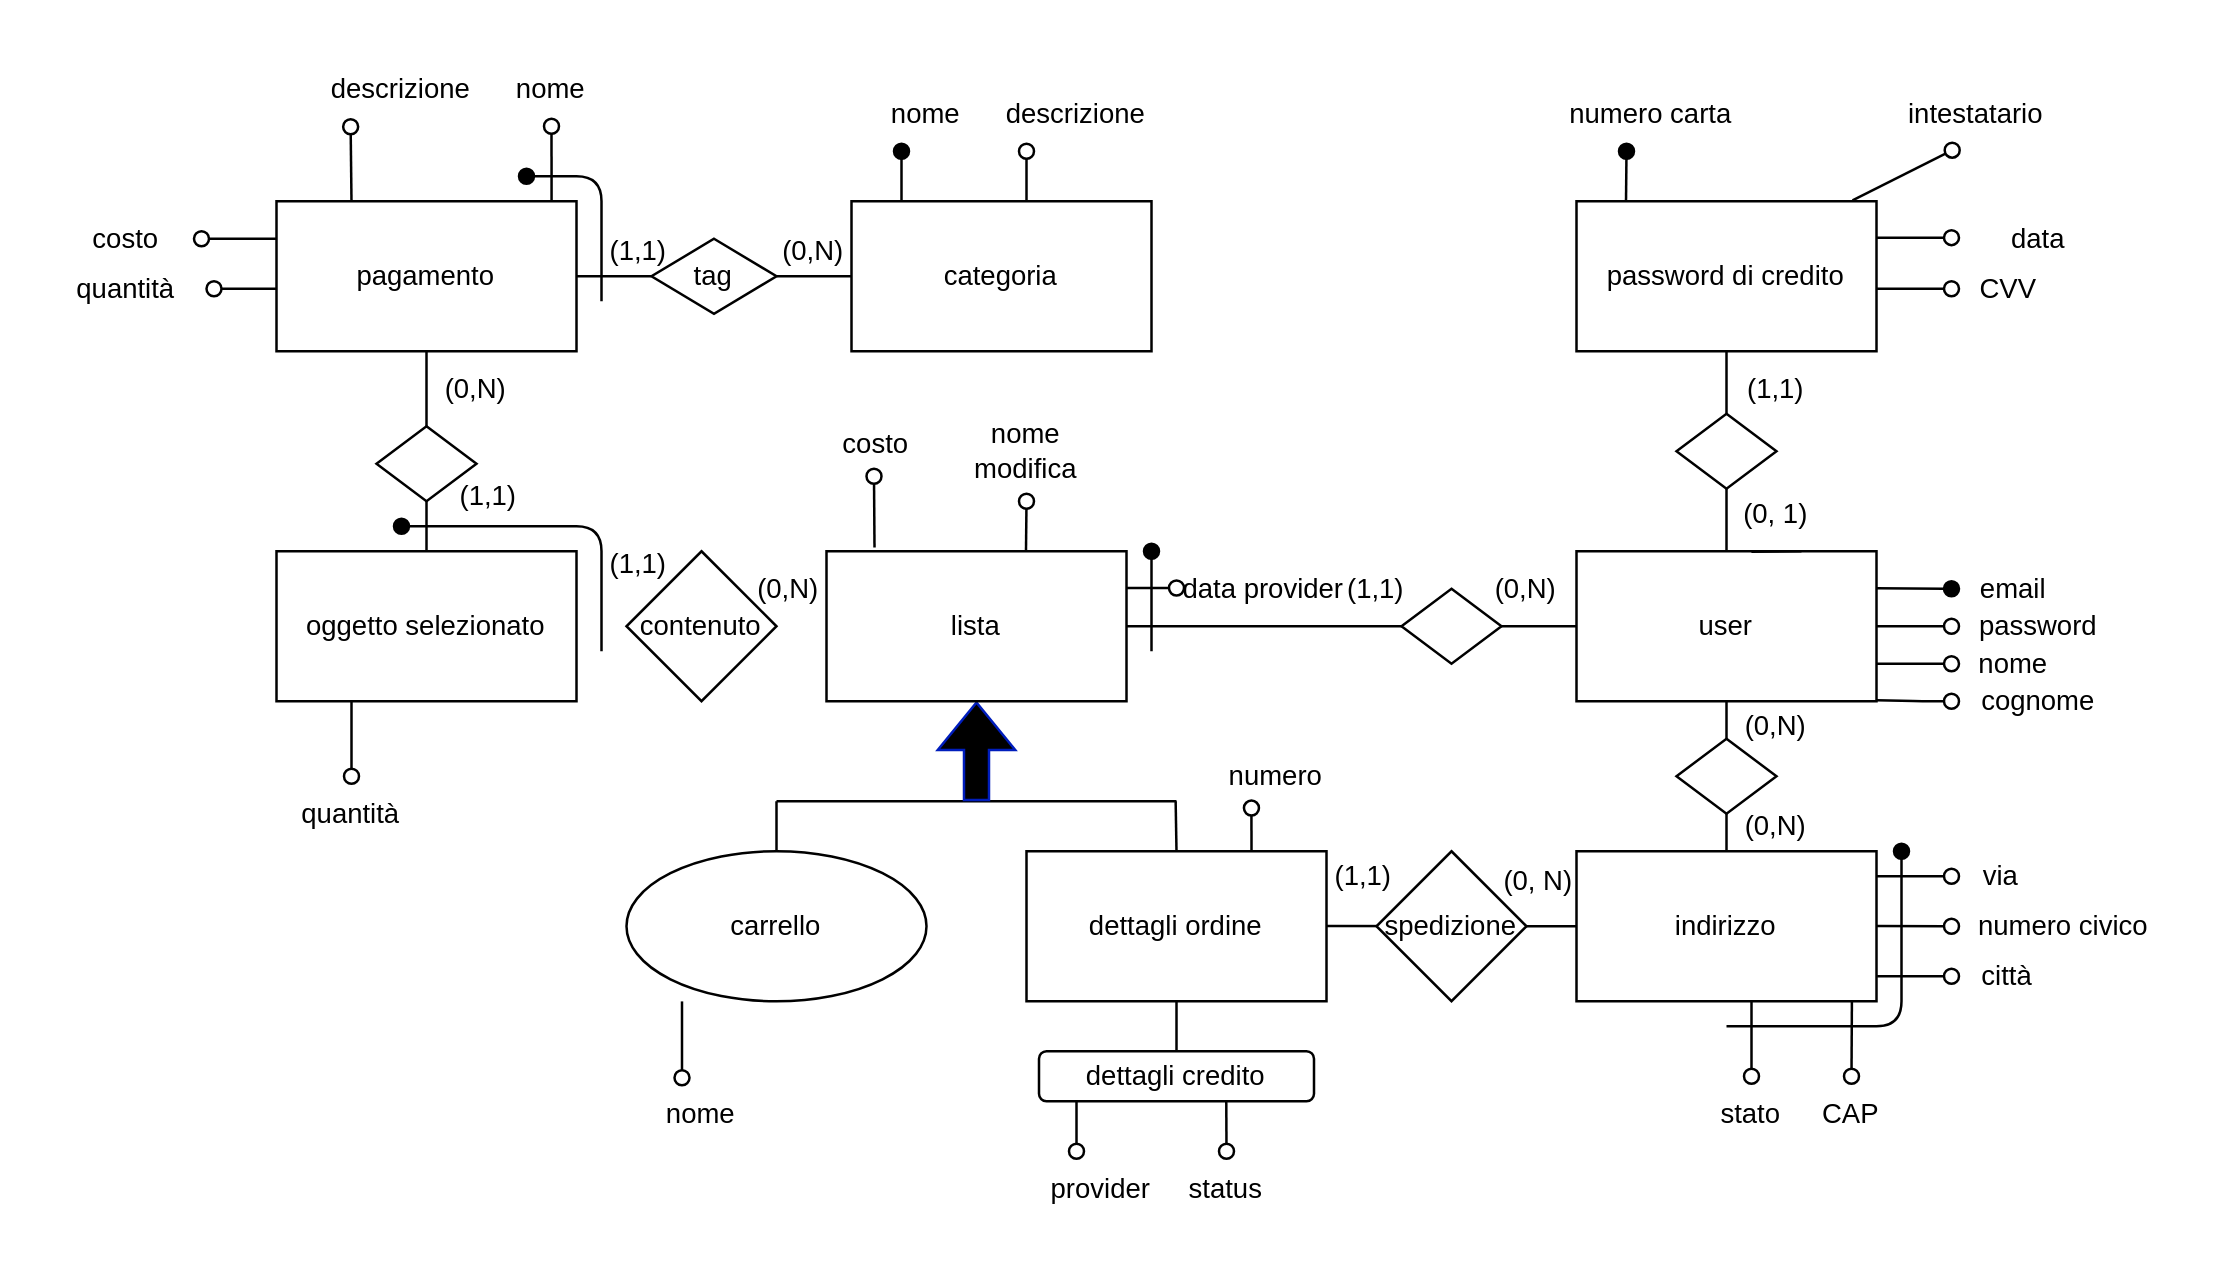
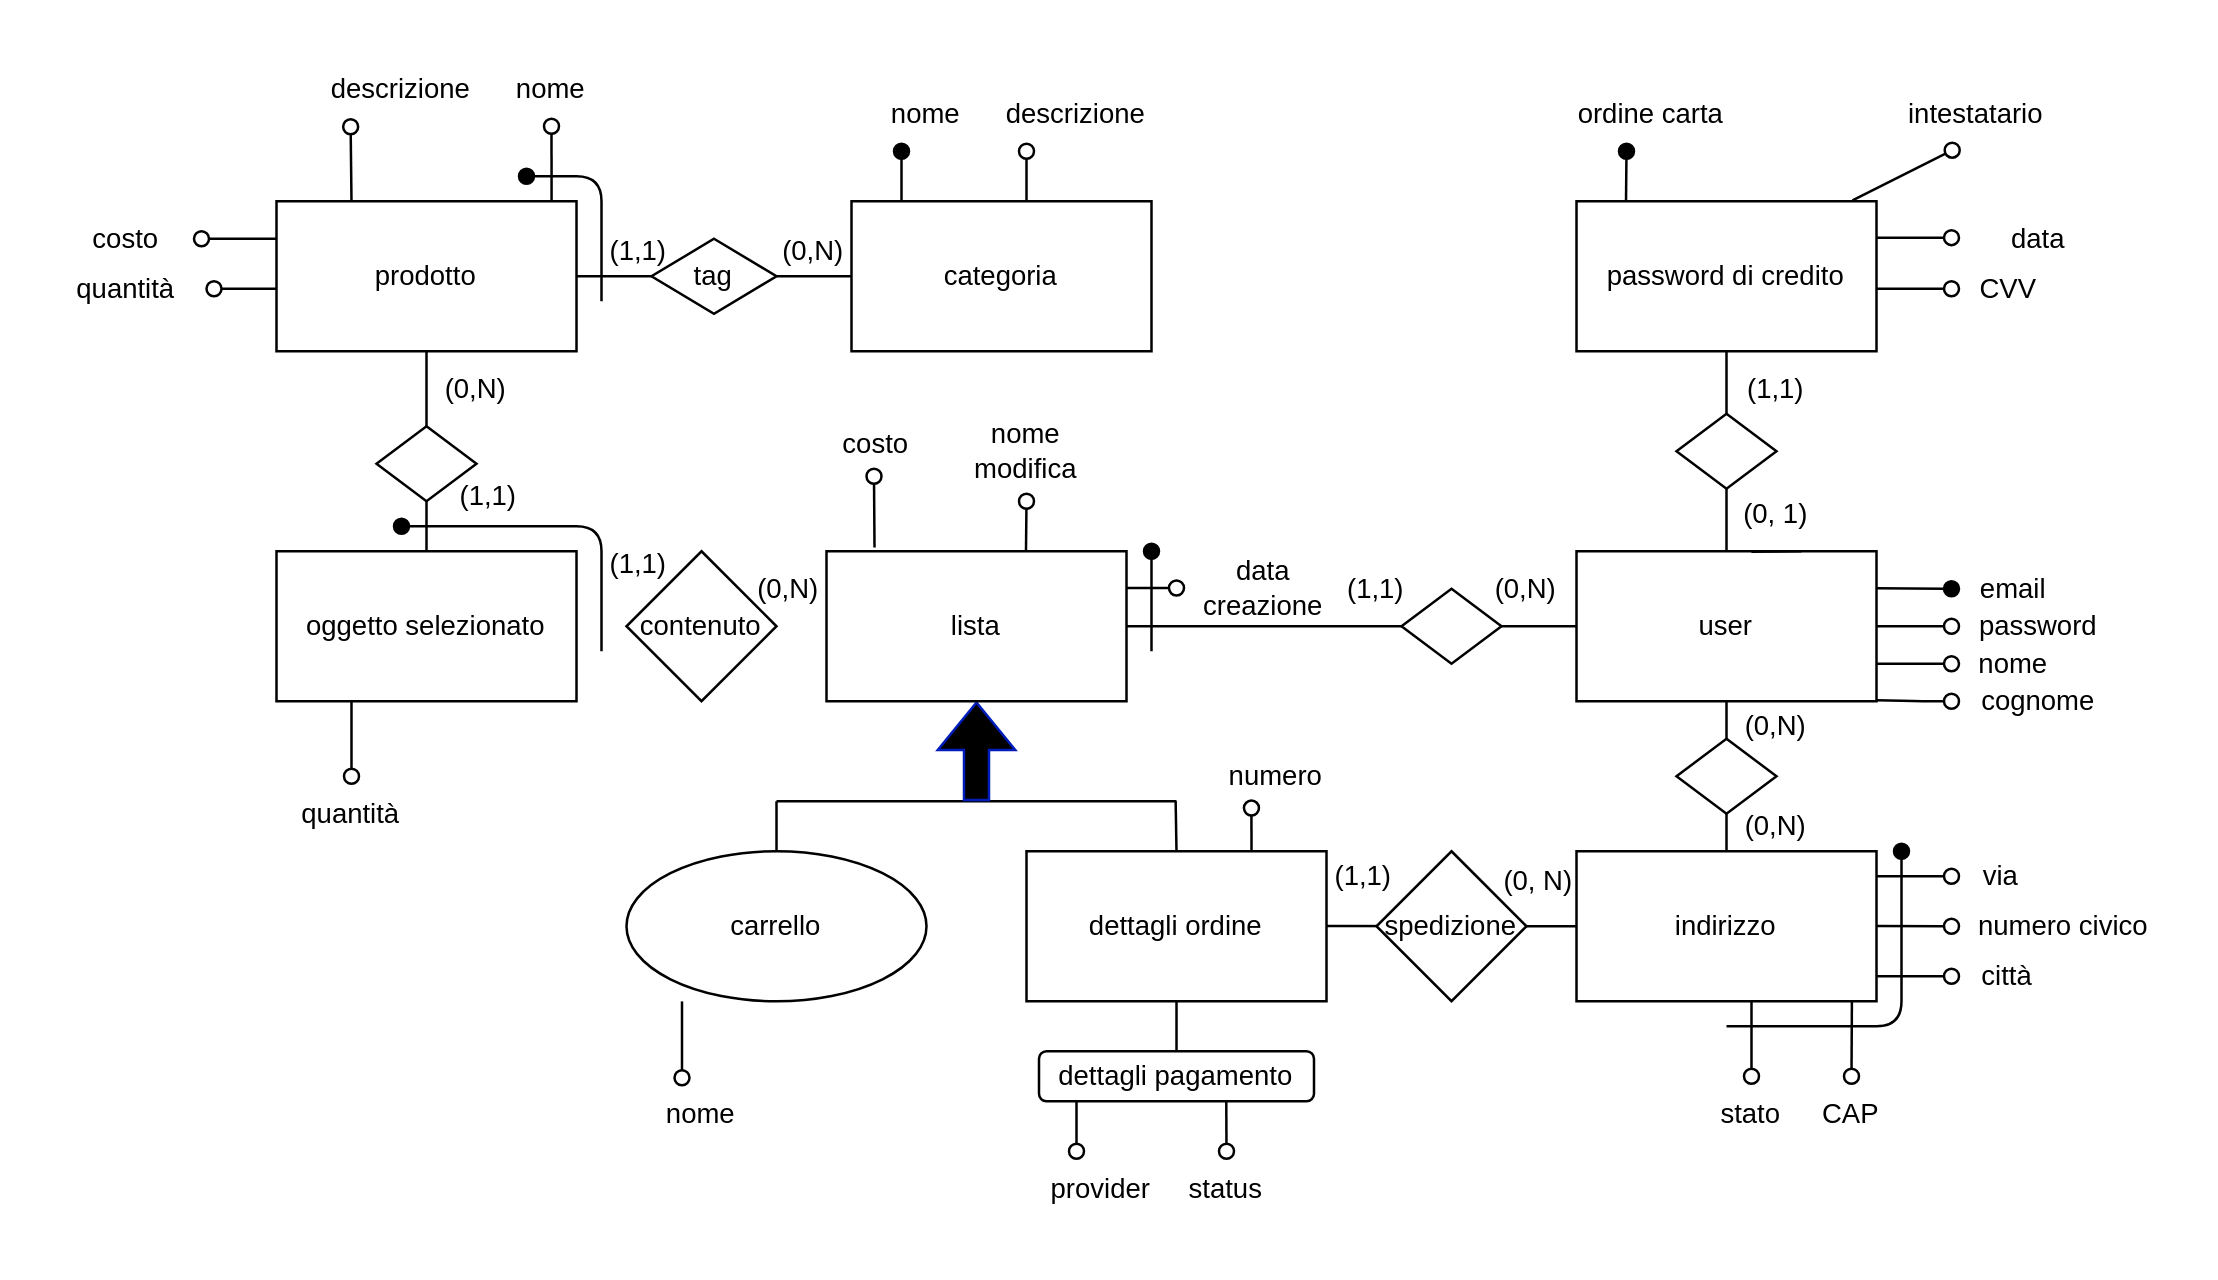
- <mxCell id="97" value="numero carta" style="text;strokeColor=none;align=center;fillColor=none;html=1;verticalAlign=middle;whiteSpace=wrap;rounded=0;fontSize=11;fontFamily=Helvetica;fontColor=default;" vertex="1" parent="1"><mxGeometry x="610" y="30" width="100" height="30" as="geometry" /></mxCell>
+ <mxCell id="97" value="ordine carta" style="text;strokeColor=none;align=center;fillColor=none;html=1;verticalAlign=middle;whiteSpace=wrap;rounded=0;fontSize=11;fontFamily=Helvetica;fontColor=default;" vertex="1" parent="1"><mxGeometry x="610" y="30" width="100" height="30" as="geometry" /></mxCell>
- <mxCell id="4" value="pagamento" style="whiteSpace=wrap;html=1;fontFamily=Helvetica;fontSize=11;fontColor=default;" vertex="1" parent="1"><mxGeometry x="110" y="80" width="120" height="60" as="geometry" /></mxCell>
+ <mxCell id="4" value="prodotto" style="whiteSpace=wrap;html=1;fontFamily=Helvetica;fontSize=11;fontColor=default;" vertex="1" parent="1"><mxGeometry x="110" y="80" width="120" height="60" as="geometry" /></mxCell>
- <mxCell id="35" value="data provider" style="text;strokeColor=none;align=center;fillColor=none;html=1;verticalAlign=middle;whiteSpace=wrap;rounded=0;fontSize=11;fontFamily=Helvetica;fontColor=default;" vertex="1" parent="1"><mxGeometry x="470" y="220" width="70" height="30" as="geometry" /></mxCell>
+ <mxCell id="35" value="data creazione" style="text;strokeColor=none;align=center;fillColor=none;html=1;verticalAlign=middle;whiteSpace=wrap;rounded=0;fontSize=11;fontFamily=Helvetica;fontColor=default;" vertex="1" parent="1"><mxGeometry x="470" y="220" width="70" height="30" as="geometry" /></mxCell>
- <mxCell id="42" value="dettagli credito" style="whiteSpace=wrap;html=1;fontFamily=Helvetica;fontSize=11;fontColor=default;rounded=1;" vertex="1" parent="1"><mxGeometry x="415" y="420" width="110" height="20" as="geometry" /></mxCell>
+ <mxCell id="42" value="dettagli pagamento" style="whiteSpace=wrap;html=1;fontFamily=Helvetica;fontSize=11;fontColor=default;rounded=1;" vertex="1" parent="1"><mxGeometry x="415" y="420" width="110" height="20" as="geometry" /></mxCell>
